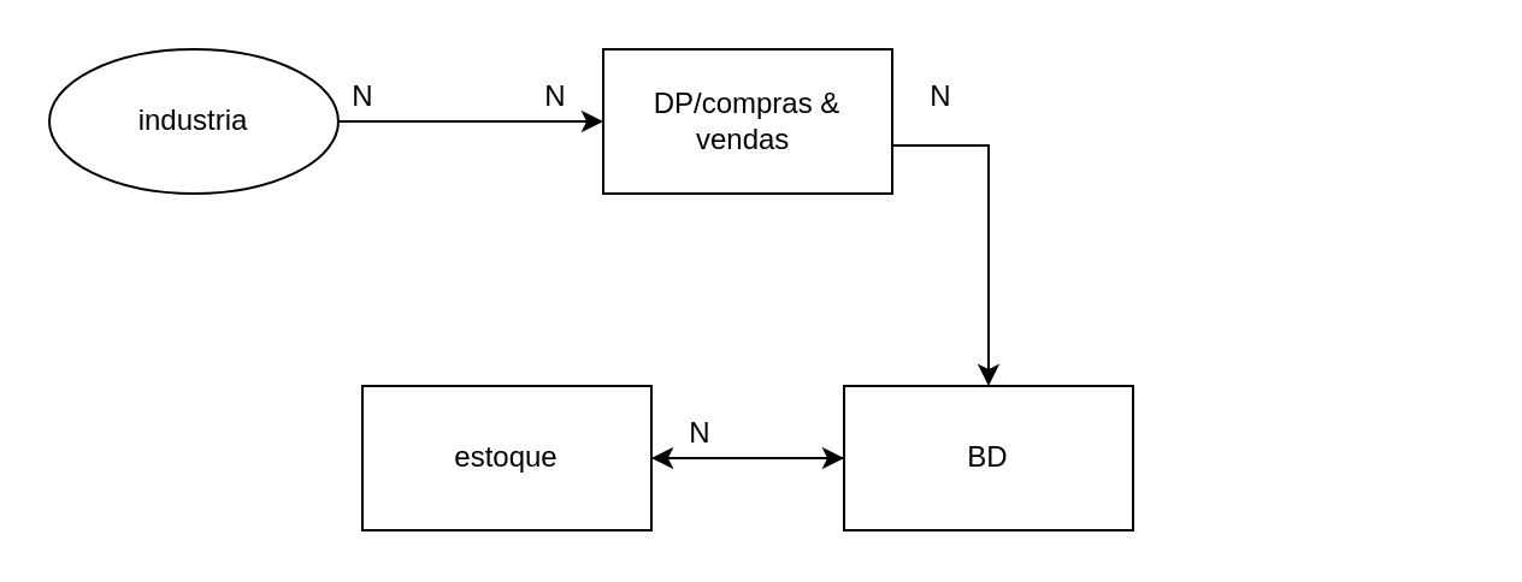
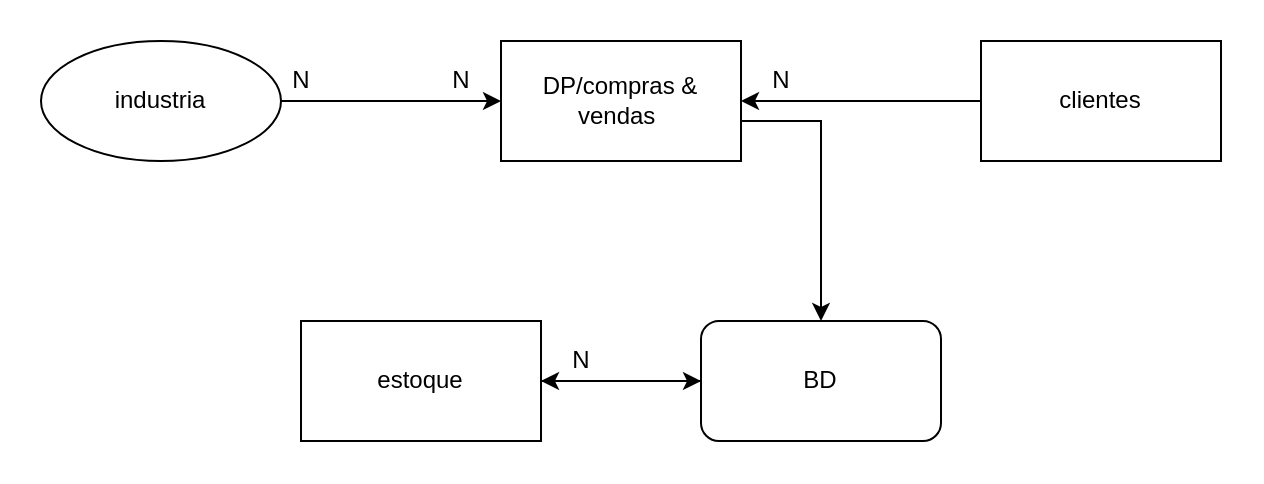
+ <mxCell id="10" value="" style="edgeStyle=orthogonalEdgeStyle;rounded=0;orthogonalLoop=1;jettySize=auto;html=1;" edge="1" parent="1" source="11" target="5"><mxGeometry relative="1" as="geometry" /></mxCell>
+ <mxCell id="11" value="clientes&lt;br&gt;" style="rounded=0;whiteSpace=wrap;html=1;" vertex="1" parent="1"><mxGeometry x="490" y="20" width="120" height="60" as="geometry" /></mxCell>
- <mxCell id="3" value="BD" style="rounded=0;whiteSpace=wrap;html=1;" vertex="1" parent="1"><mxGeometry x="350" y="160" width="120" height="60" as="geometry" /></mxCell>
+ <mxCell id="3" value="BD" style="whiteSpace=wrap;html=1;rounded=1;" vertex="1" parent="1"><mxGeometry x="350" y="160" width="120" height="60" as="geometry" /></mxCell>
